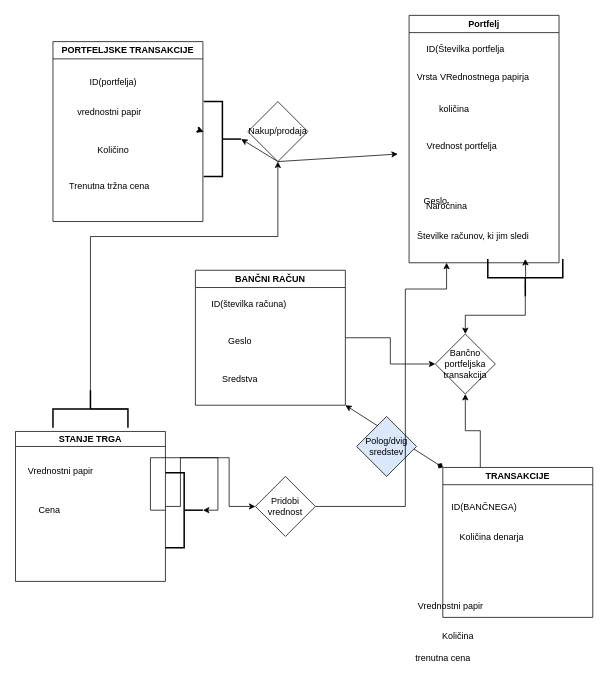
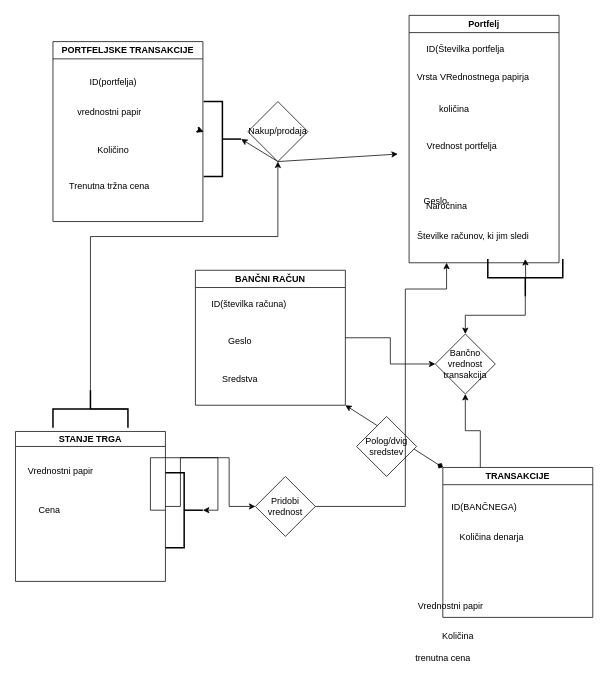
- <mxCell id="37" value="Bančno portfeljska transakcija" style="rhombus;whiteSpace=wrap;html=1;" vertex="1" parent="1"><mxGeometry x="580" y="445" width="80" height="80" as="geometry" /></mxCell>
+ <mxCell id="37" value="Bančno vrednost transakcija" style="rhombus;whiteSpace=wrap;html=1;" vertex="1" parent="1"><mxGeometry x="580" y="445" width="80" height="80" as="geometry" /></mxCell>
- <mxCell id="36" value="Polog/dvig sredstev" style="rhombus;whiteSpace=wrap;html=1;fillColor=#dae8fc;" vertex="1" parent="1"><mxGeometry x="475" y="555" width="80" height="80" as="geometry" /></mxCell>
+ <mxCell id="36" value="Polog/dvig sredstev" style="rhombus;whiteSpace=wrap;html=1;" vertex="1" parent="1"><mxGeometry x="475" y="555" width="80" height="80" as="geometry" /></mxCell>
